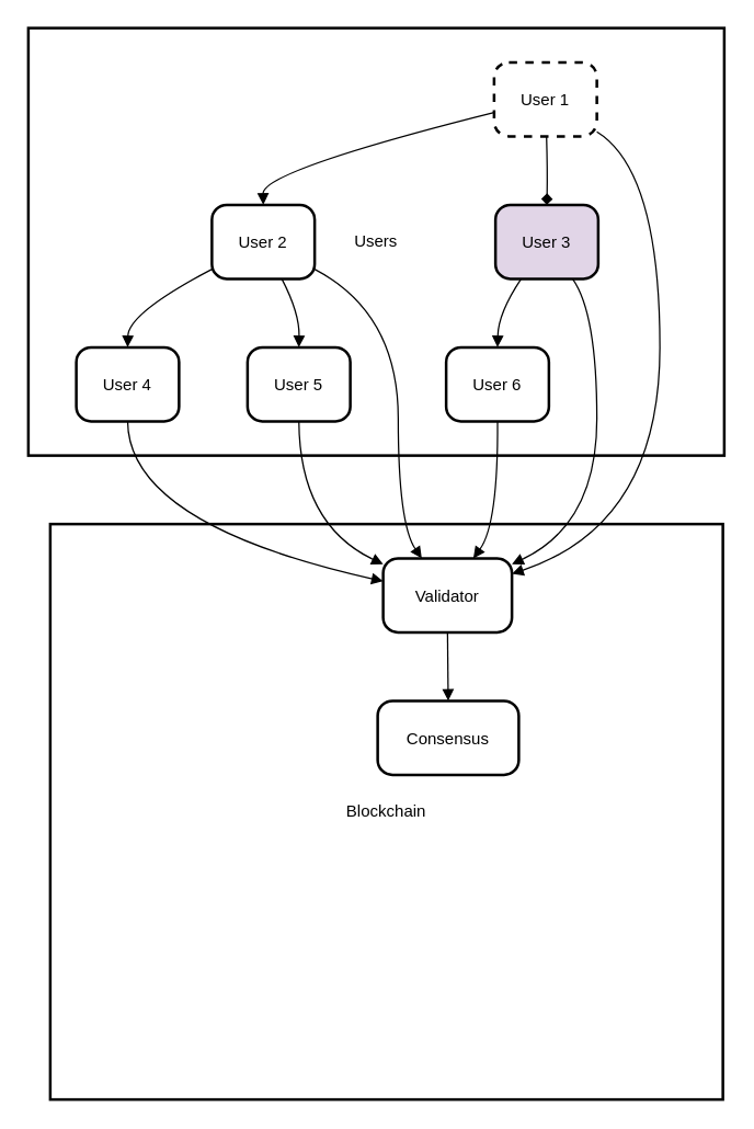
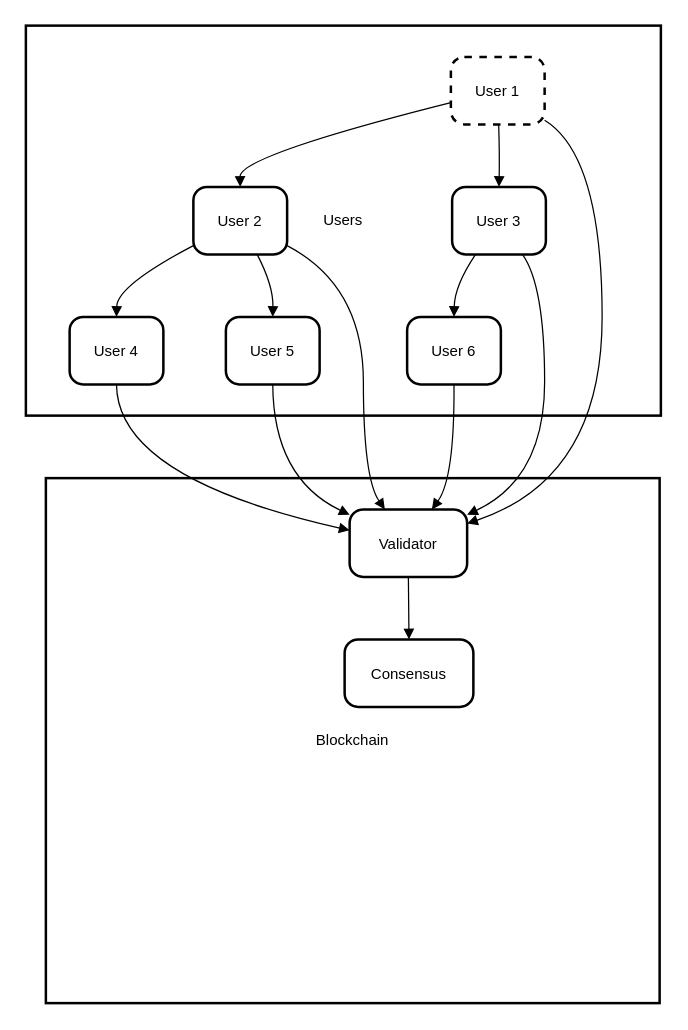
- <mxCell id="13" value="" style="curved=1;startArrow=none;endArrow=diamond;exitX=0.51;exitY=1;entryX=0.5;entryY=0;" edge="1" parent="1" source="4" target="6"><mxGeometry relative="1" as="geometry"><Array as="points"><mxPoint x="399" y="124" /></Array></mxGeometry></mxCell>
+ <mxCell id="13" value="" style="curved=1;startArrow=none;endArrow=block;exitX=0.51;exitY=1;entryX=0.5;entryY=0;" edge="1" parent="1" source="4" target="6"><mxGeometry relative="1" as="geometry"><Array as="points"><mxPoint x="399" y="124" /></Array></mxGeometry></mxCell>
- <mxCell id="6" value="User 3" style="rounded=1;arcSize=20;strokeWidth=2;fillColor=#e1d5e7;" vertex="1" parent="1"><mxGeometry x="361" y="149" width="75" height="54" as="geometry" /></mxCell>
+ <mxCell id="6" value="User 3" style="rounded=1;arcSize=20;strokeWidth=2" vertex="1" parent="1"><mxGeometry x="361" y="149" width="75" height="54" as="geometry" /></mxCell>
